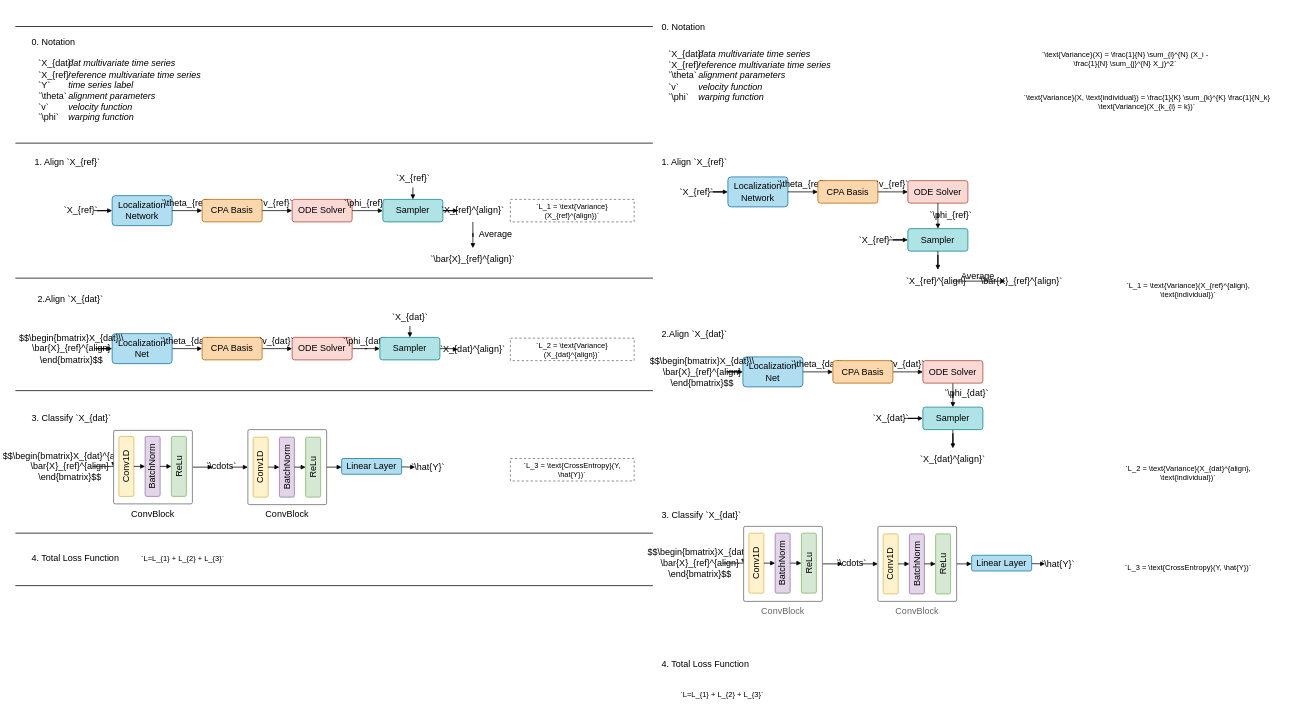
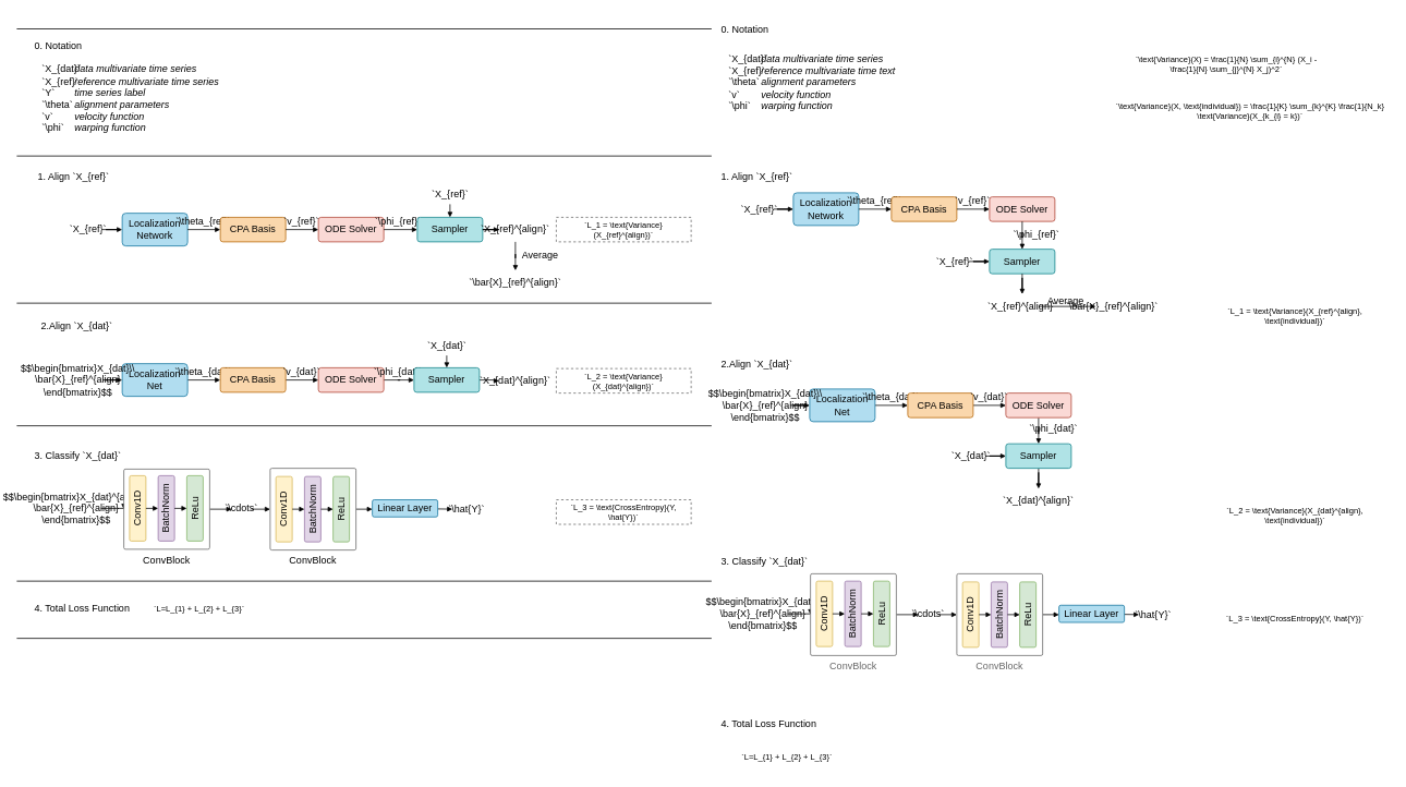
- <mxCell id="5" value="&lt;div&gt;data multivariate time series &lt;br&gt;&lt;/div&gt;&lt;div&gt;reference multivariate time series&lt;br&gt;&lt;/div&gt;&lt;div&gt;alignment parameters&lt;/div&gt;&lt;div&gt;velocity function&lt;/div&gt;&lt;div&gt;warping function&lt;/div&gt;" style="text;html=1;strokeColor=none;fillColor=none;align=left;verticalAlign=middle;whiteSpace=wrap;rounded=0;fontStyle=2" vertex="1" parent="3"><mxGeometry x="40" width="250" height="80" as="geometry" /></mxCell>
+ <mxCell id="5" value="&lt;div&gt;data multivariate time series &lt;br&gt;&lt;/div&gt;&lt;div&gt;reference multivariate time text&lt;br&gt;&lt;/div&gt;&lt;div&gt;alignment parameters&lt;/div&gt;&lt;div&gt;velocity function&lt;/div&gt;&lt;div&gt;warping function&lt;/div&gt;" style="text;html=1;strokeColor=none;fillColor=none;align=left;verticalAlign=middle;whiteSpace=wrap;rounded=0;fontStyle=2" vertex="1" parent="3"><mxGeometry x="40" width="250" height="80" as="geometry" /></mxCell>
- <mxCell id="113" value="&lt;div&gt;dat multivariate time series &lt;br&gt;&lt;/div&gt;&lt;div&gt;reference multivariate time series&lt;/div&gt;&lt;div&gt;time series label&lt;br&gt;&lt;/div&gt;&lt;div&gt;alignment parameters&lt;/div&gt;&lt;div&gt;velocity function&lt;/div&gt;&lt;div&gt;warping function&lt;/div&gt;" style="text;html=1;strokeColor=none;fillColor=none;align=left;verticalAlign=middle;whiteSpace=wrap;rounded=0;fontStyle=2" vertex="1" parent="111"><mxGeometry x="40" width="250" height="80" as="geometry" /></mxCell>
+ <mxCell id="113" value="&lt;div&gt;data multivariate time series &lt;br&gt;&lt;/div&gt;&lt;div&gt;reference multivariate time series&lt;/div&gt;&lt;div&gt;time series label&lt;br&gt;&lt;/div&gt;&lt;div&gt;alignment parameters&lt;/div&gt;&lt;div&gt;velocity function&lt;/div&gt;&lt;div&gt;warping function&lt;/div&gt;" style="text;html=1;strokeColor=none;fillColor=none;align=left;verticalAlign=middle;whiteSpace=wrap;rounded=0;fontStyle=2" vertex="1" parent="111"><mxGeometry x="40" width="250" height="80" as="geometry" /></mxCell>
